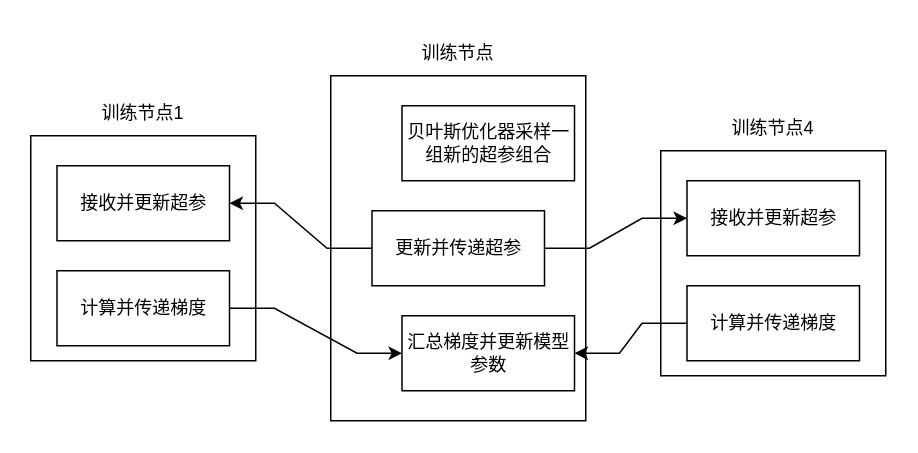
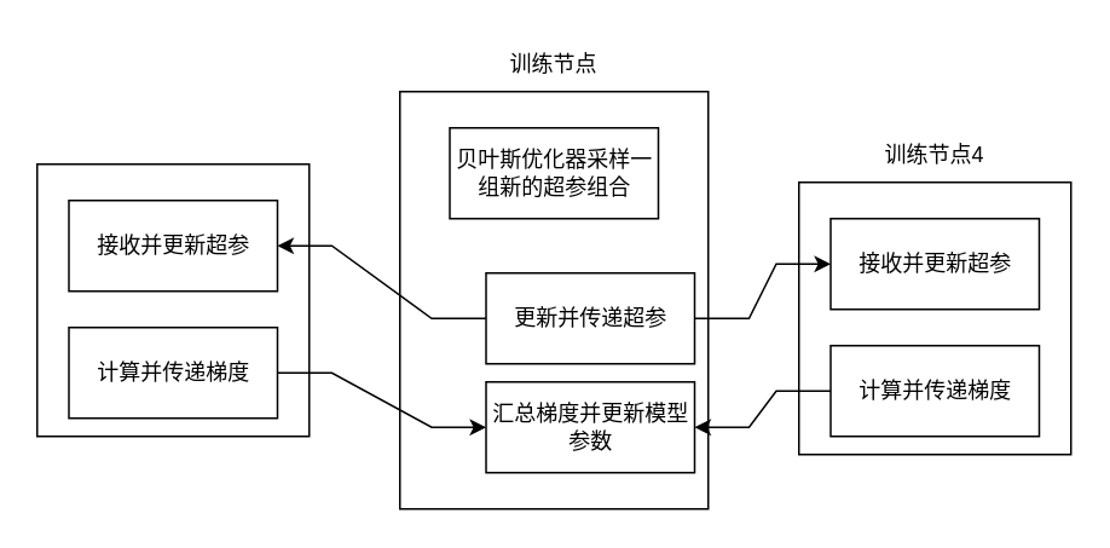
- <mxCell id="16" value="训练节点1" style="text;html=1;strokeColor=none;fillColor=none;align=center;verticalAlign=middle;whiteSpace=wrap;rounded=0;" vertex="1" parent="1"><mxGeometry x="65" y="60" width="60" height="30" as="geometry" /></mxCell>
- <mxCell id="5" value="贝叶斯优化器采样一组新的超参组合" style="rounded=0;whiteSpace=wrap;html=1;" vertex="1" parent="1"><mxGeometry x="267.5" y="70" width="115" height="50" as="geometry" /></mxCell>
+ <mxCell id="5" value="贝叶斯优化器采样一组新的超参组合" style="rounded=0;whiteSpace=wrap;html=1;" vertex="1" parent="1"><mxGeometry x="247.5" y="70" width="115" height="50" as="geometry" /></mxCell>
- <mxCell id="8" value="更新并传递超参" style="rounded=0;whiteSpace=wrap;html=1;" vertex="1" parent="1"><mxGeometry x="247.5" y="140" width="115" height="50" as="geometry" /></mxCell>
+ <mxCell id="8" value="更新并传递超参" style="rounded=0;whiteSpace=wrap;html=1;" vertex="1" parent="1"><mxGeometry x="267.5" y="150" width="115" height="50" as="geometry" /></mxCell>
